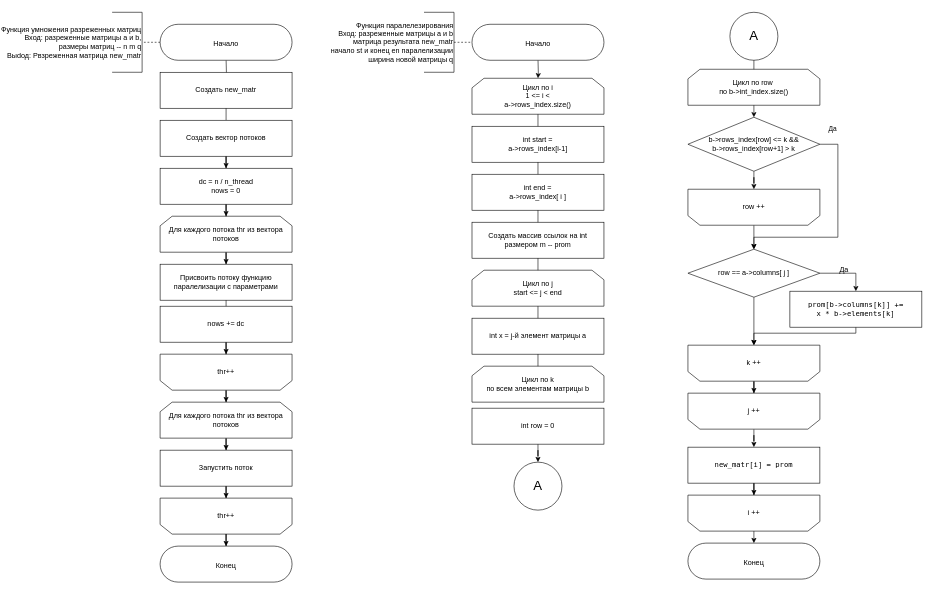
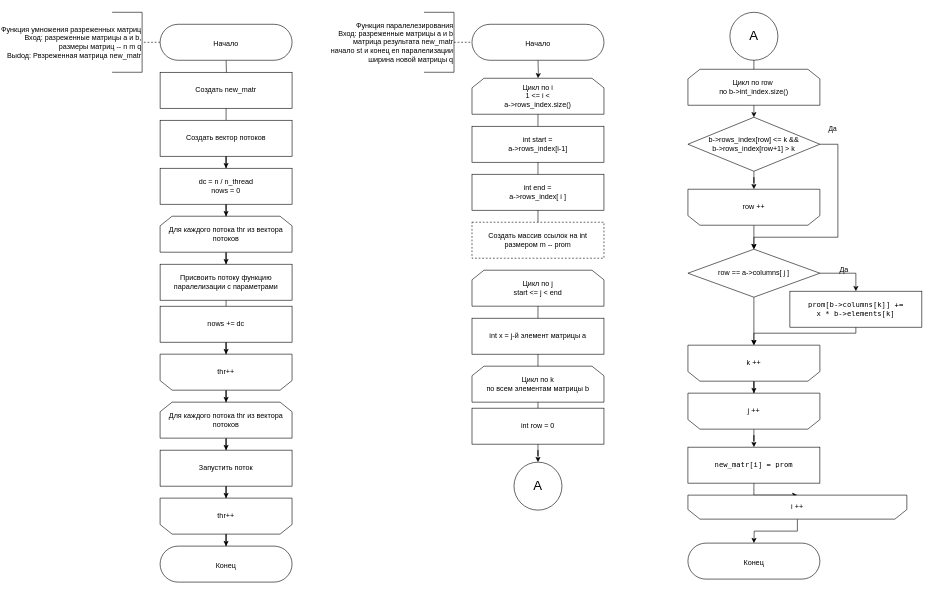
- <mxCell id="8" value="Создать массив ссылок на int размером m -- prom" style="rounded=0;whiteSpace=wrap;html=1;strokeWidth=1;" parent="1" vertex="1"><mxGeometry x="620" y="370" width="220" height="60" as="geometry" /></mxCell>
+ <mxCell id="8" value="Создать массив ссылок на int размером m -- prom" style="rounded=0;whiteSpace=wrap;html=1;strokeWidth=1;dashed=1;" parent="1" vertex="1"><mxGeometry x="620" y="370" width="220" height="60" as="geometry" /></mxCell>
- <mxCell id="18" value="" style="endArrow=none;html=1;rounded=0;fontSize=12;fontColor=#000000;entryX=0.5;entryY=1;entryDx=0;entryDy=0;exitX=0.5;exitY=0;exitDx=0;exitDy=0;" parent="1" source="9" target="8" edge="1"><mxGeometry width="50" height="50" relative="1" as="geometry"><mxPoint x="770" y="390" as="sourcePoint" /><mxPoint x="820" y="340" as="targetPoint" /></mxGeometry></mxCell>
+ <mxCell id="21" value="" style="endArrow=none;html=1;rounded=0;fontSize=12;fontColor=#000000;entryX=0.5;entryY=1;entryDx=0;entryDy=0;" parent="1" source="13" target="11" edge="1"><mxGeometry width="50" height="50" relative="1" as="geometry"><mxPoint x="770" y="690" as="sourcePoint" /><mxPoint x="820" y="640" as="targetPoint" /></mxGeometry></mxCell>
- <mxCell id="41" value="i ++" style="shape=loopLimit;whiteSpace=wrap;html=1;shadow=0;sketch=0;strokeWidth=1;gradientColor=none;flipV=1;" parent="1" vertex="1"><mxGeometry x="980" y="825" width="220" height="60" as="geometry" /></mxCell>
+ <mxCell id="41" value="i ++" style="shape=loopLimit;whiteSpace=wrap;html=1;shadow=0;sketch=0;strokeWidth=1;gradientColor=none;flipV=1;" parent="1" vertex="1"><mxGeometry x="980" y="825" width="365" height="40" as="geometry" /></mxCell>
